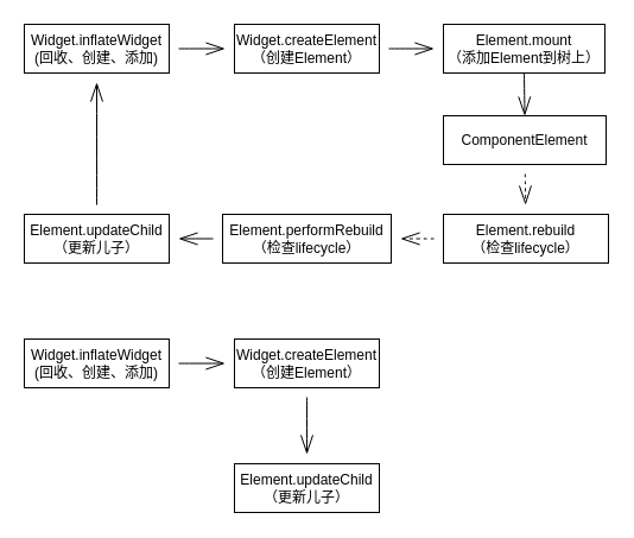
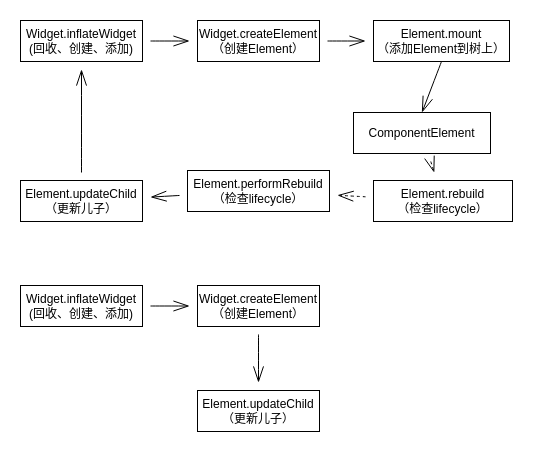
- <mxCell id="9" value="ComponentElement&lt;br&gt;" style="rounded=0;whiteSpace=wrap;html=1;" vertex="1" parent="1"><mxGeometry x="373" y="97" width="137" height="41" as="geometry" /></mxCell>
+ <mxCell id="9" value="ComponentElement&lt;br&gt;" style="rounded=0;whiteSpace=wrap;html=1;" vertex="1" parent="1"><mxGeometry x="353" y="112" width="137" height="41" as="geometry" /></mxCell>
- <mxCell id="13" value="Element.performRebuild&lt;br&gt;（检查lifecycle）" style="rounded=0;whiteSpace=wrap;html=1;" vertex="1" parent="1"><mxGeometry x="187" y="180" width="142" height="41" as="geometry" /></mxCell>
+ <mxCell id="13" value="Element.performRebuild&lt;br&gt;（检查lifecycle）" style="rounded=0;whiteSpace=wrap;html=1;" vertex="1" parent="1"><mxGeometry x="187" y="170" width="142" height="41" as="geometry" /></mxCell>
